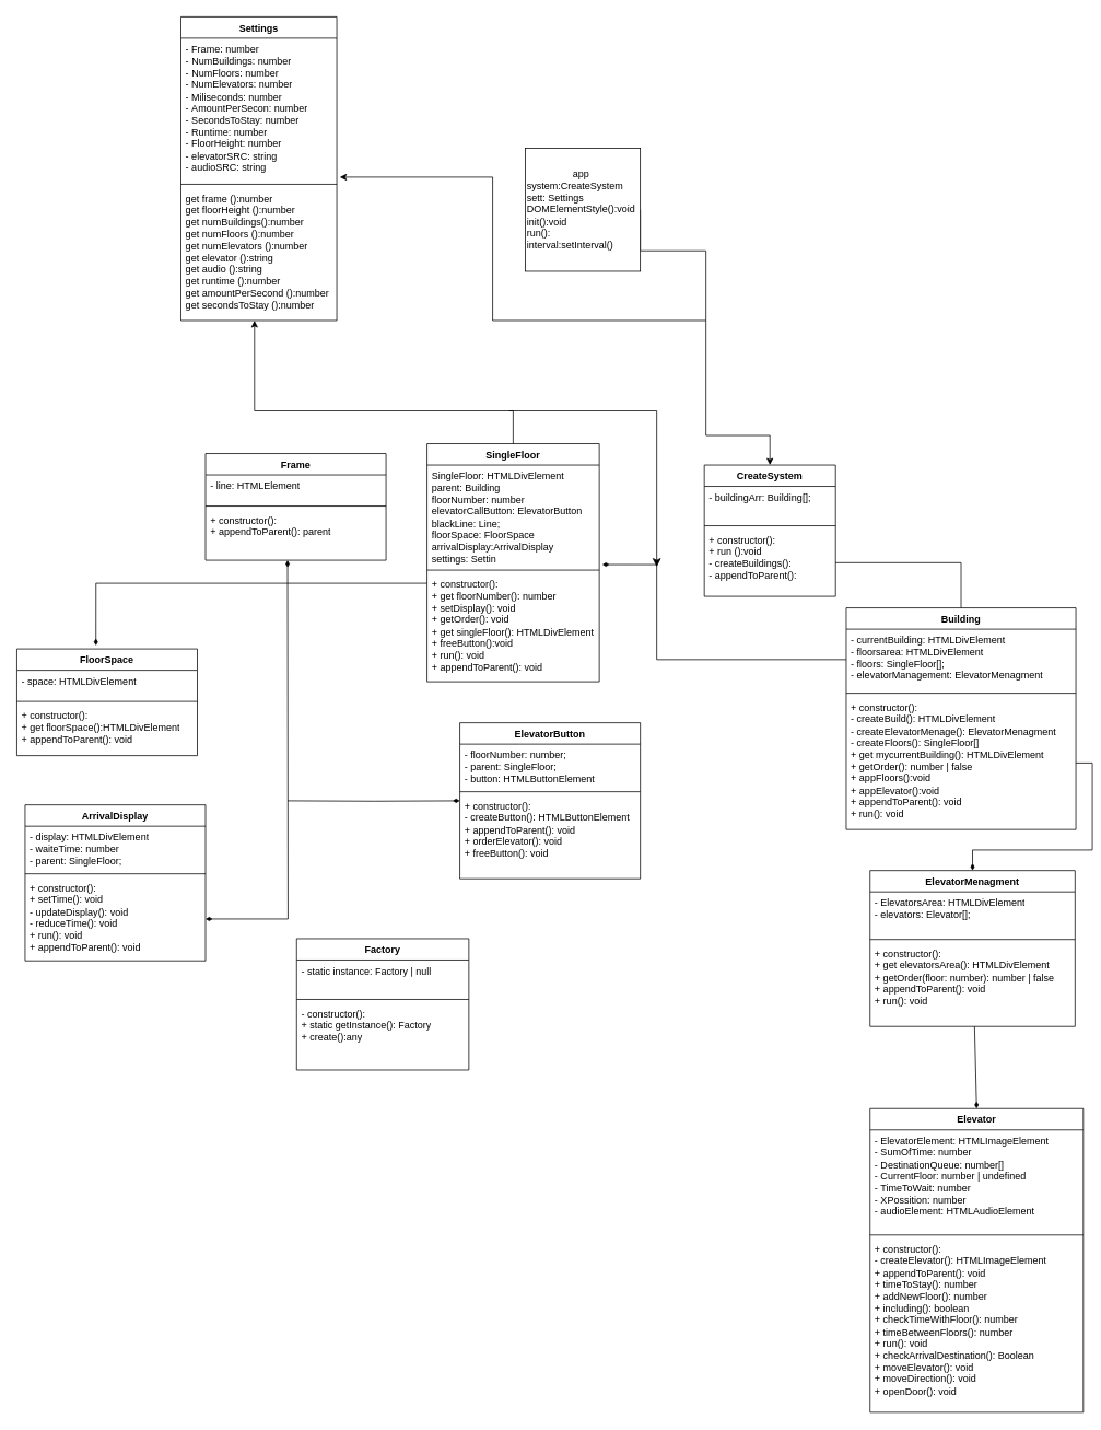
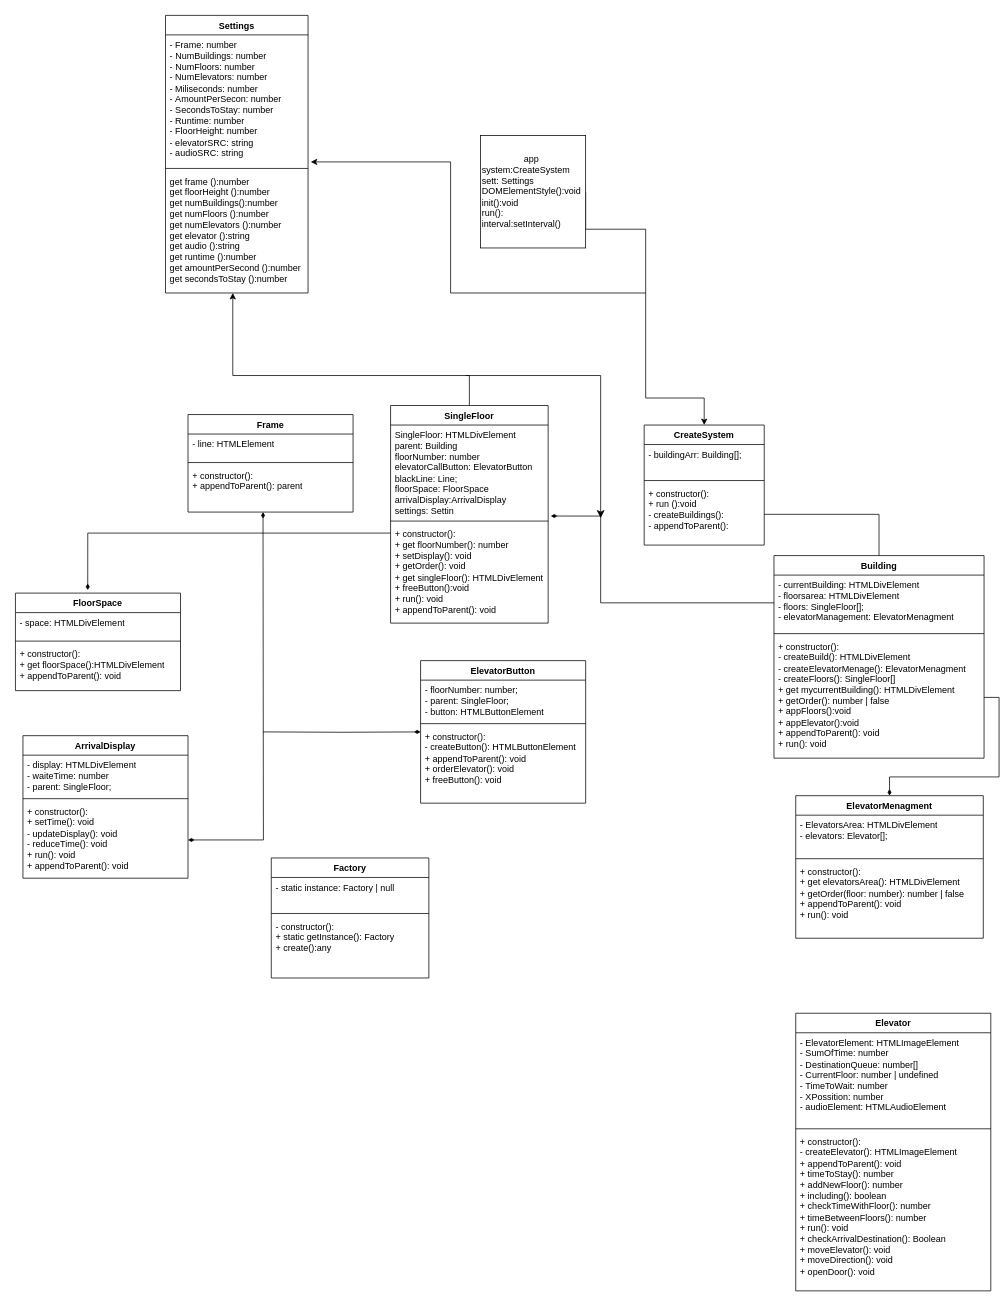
- <mxCell id="26" style="rounded=0;orthogonalLoop=1;jettySize=auto;html=1;entryX=0.5;entryY=0;entryDx=0;entryDy=0;endArrow=diamondThin;endFill=1;" edge="1" parent="1" source="27" target="31"><mxGeometry relative="1" as="geometry" /></mxCell>
